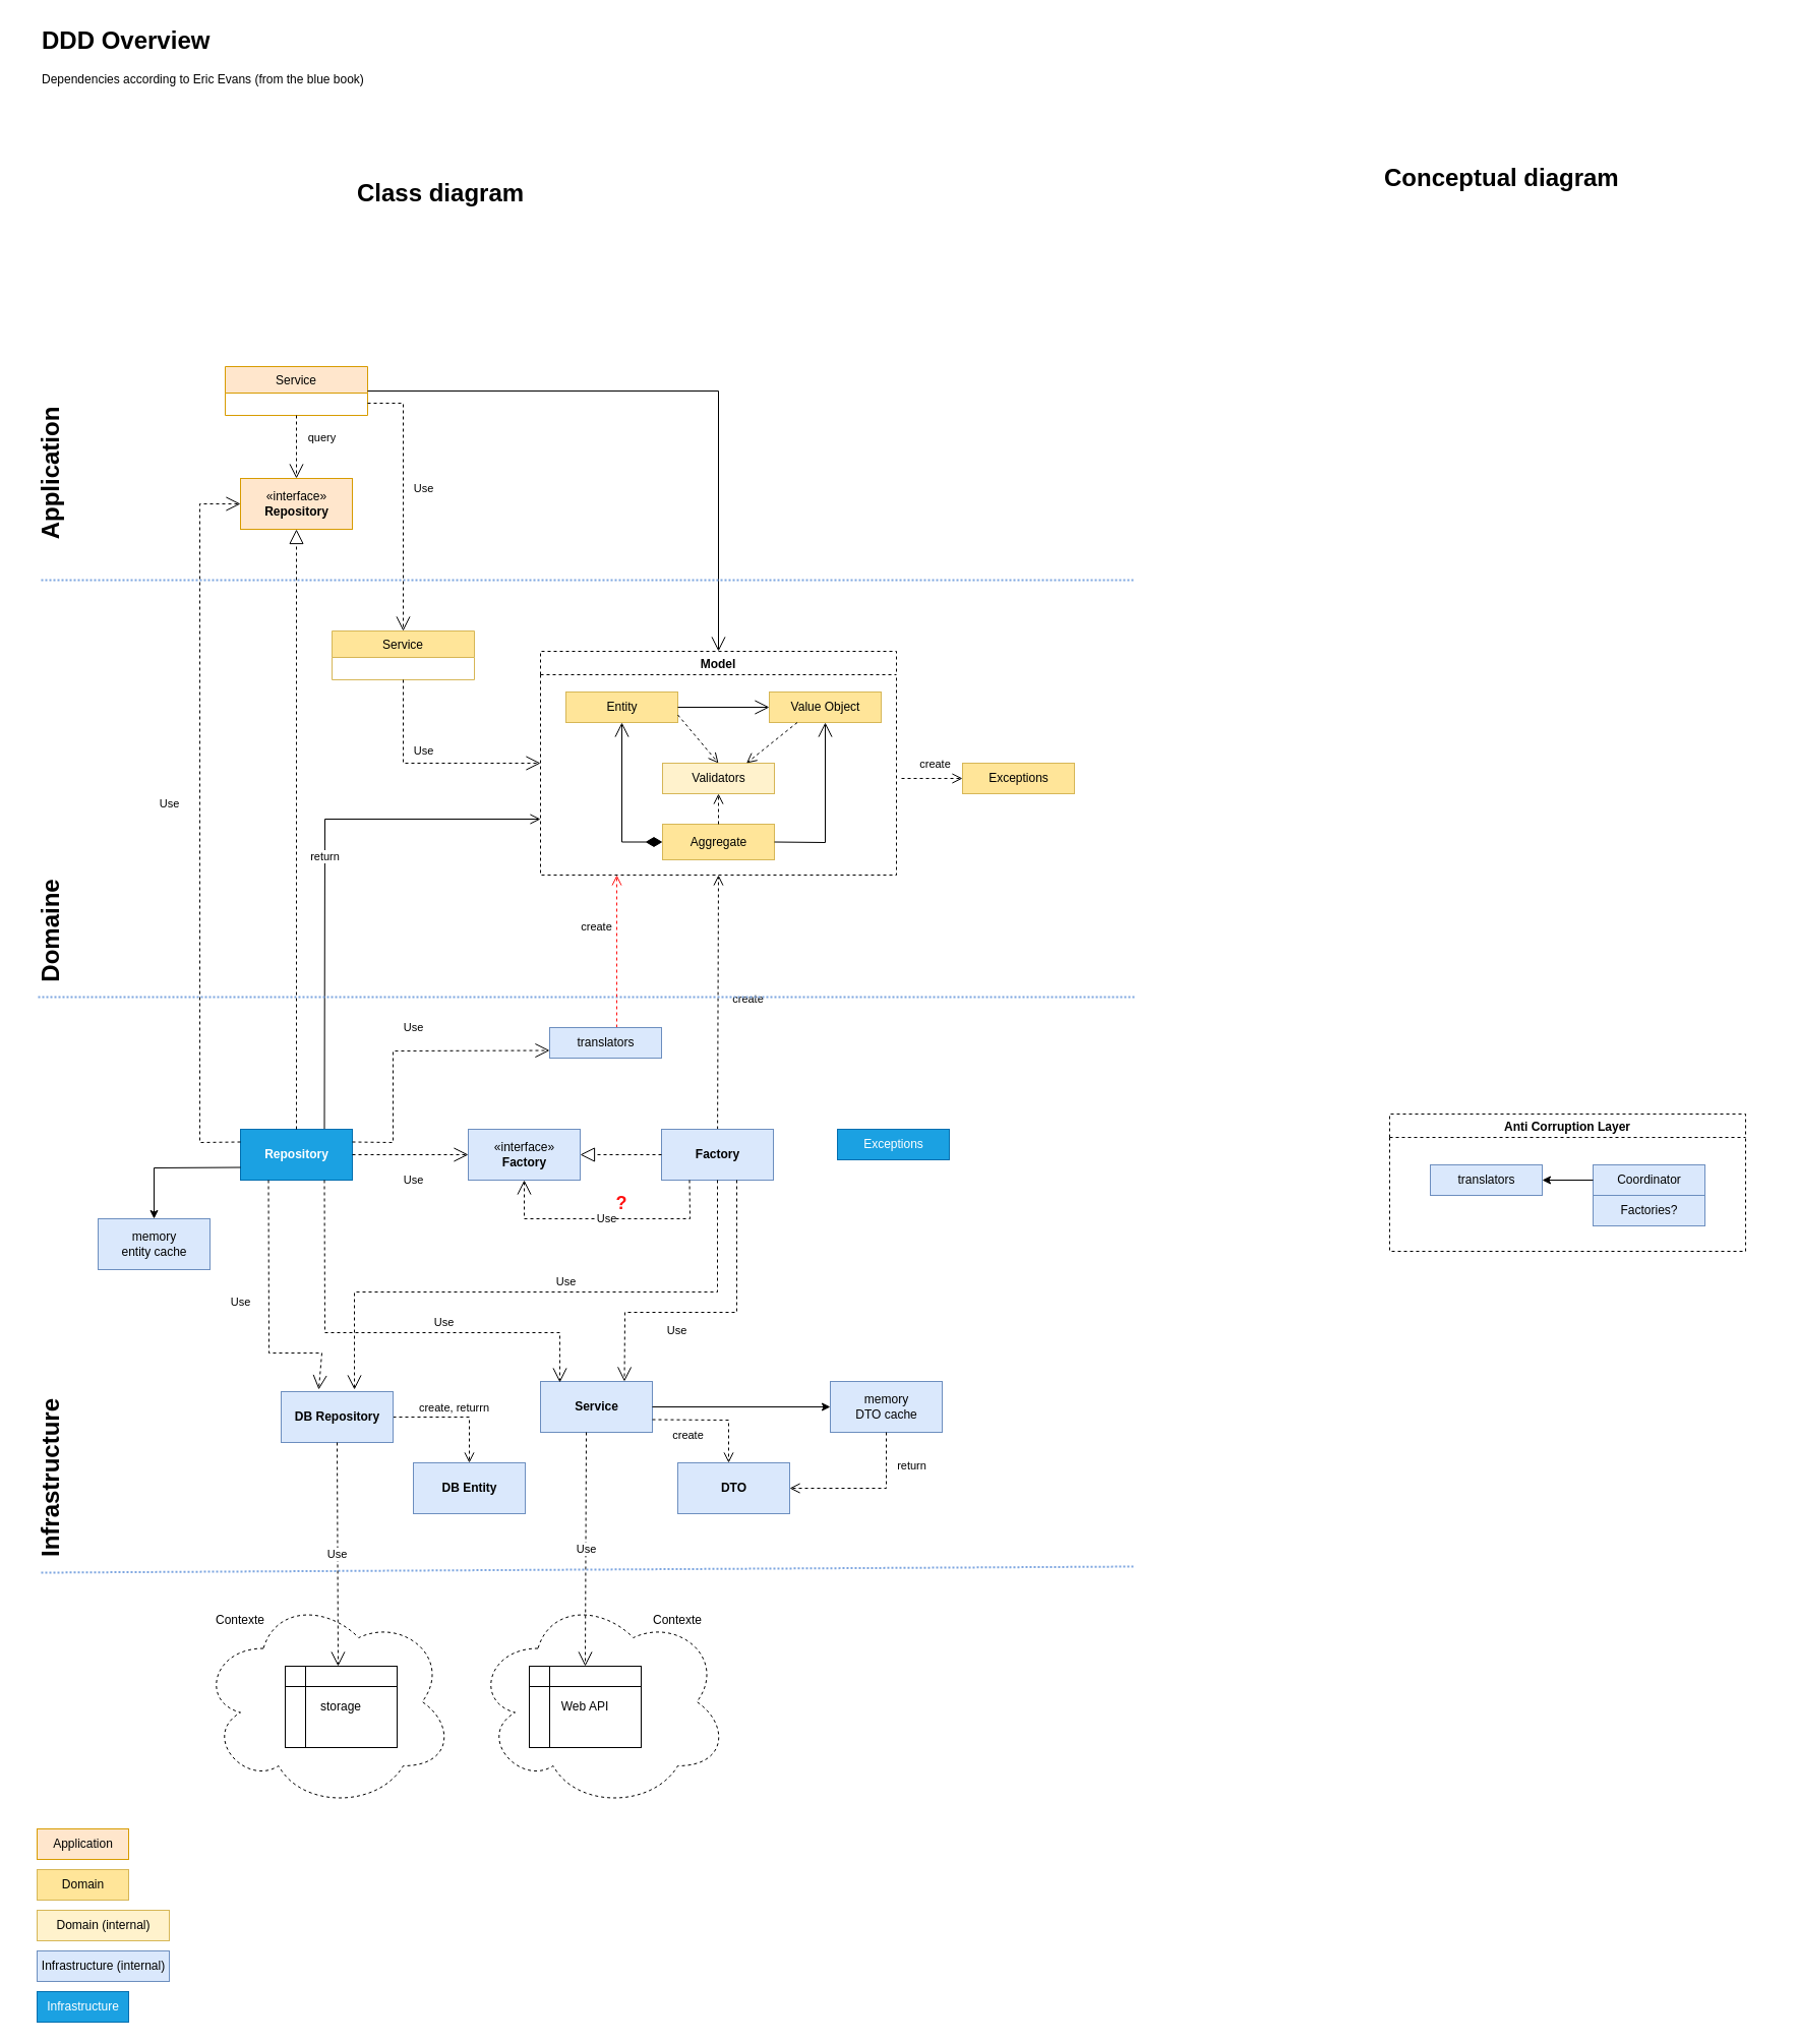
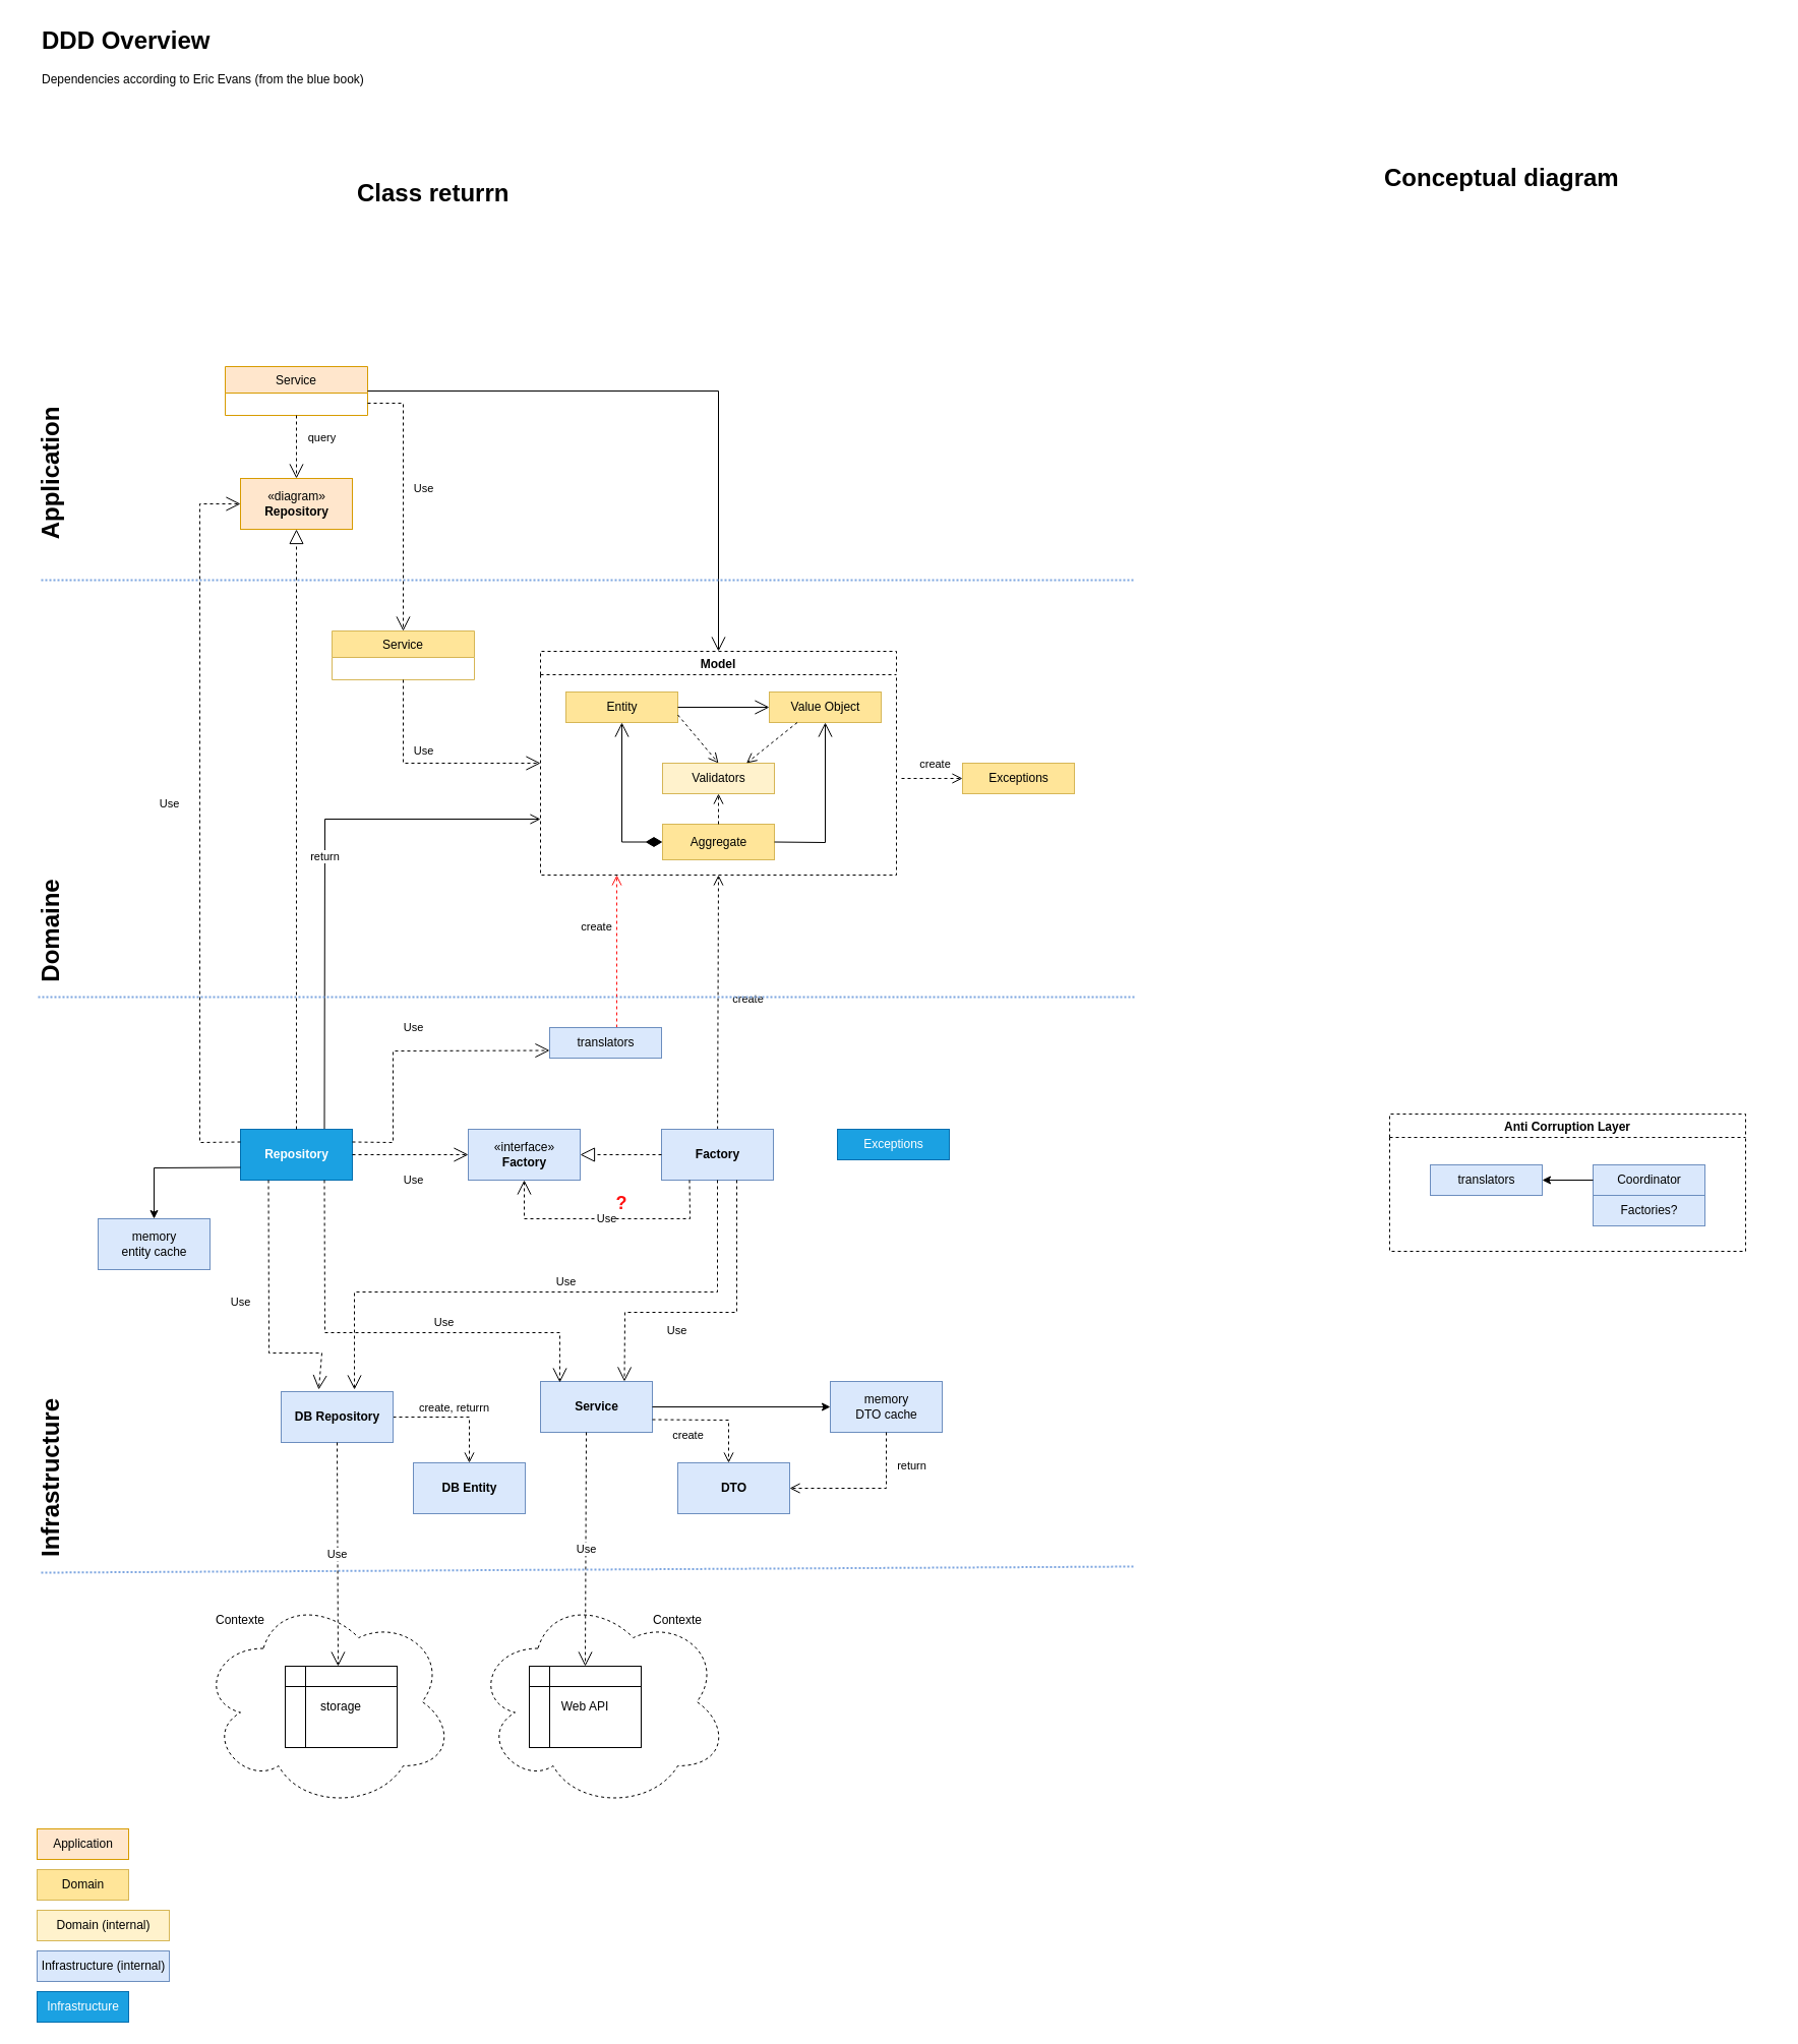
- <mxCell id="77" value="&lt;h1&gt;Class diagram&lt;/h1&gt;" style="text;html=1;strokeColor=none;fillColor=none;spacing=5;spacingTop=-20;whiteSpace=wrap;overflow=hidden;rounded=0;" parent="1" vertex="1"><mxGeometry x="346" y="170" width="390" height="50" as="geometry" /></mxCell>
+ <mxCell id="77" value="&lt;h1&gt;Class returrn&lt;/h1&gt;" style="text;html=1;strokeColor=none;fillColor=none;spacing=5;spacingTop=-20;whiteSpace=wrap;overflow=hidden;rounded=0;" parent="1" vertex="1"><mxGeometry x="346" y="170" width="390" height="50" as="geometry" /></mxCell>
- <mxCell id="3" value="«interface»&lt;br&gt;&lt;b&gt;Repository&lt;/b&gt;" style="html=1;fillColor=#ffe6cc;strokeColor=#d79b00;" parent="1" vertex="1"><mxGeometry x="236" y="470" width="110" height="50" as="geometry" /></mxCell>
+ <mxCell id="3" value="«diagram»&lt;br&gt;&lt;b&gt;Repository&lt;/b&gt;" style="html=1;fillColor=#ffe6cc;strokeColor=#d79b00;" parent="1" vertex="1"><mxGeometry x="236" y="470" width="110" height="50" as="geometry" /></mxCell>
